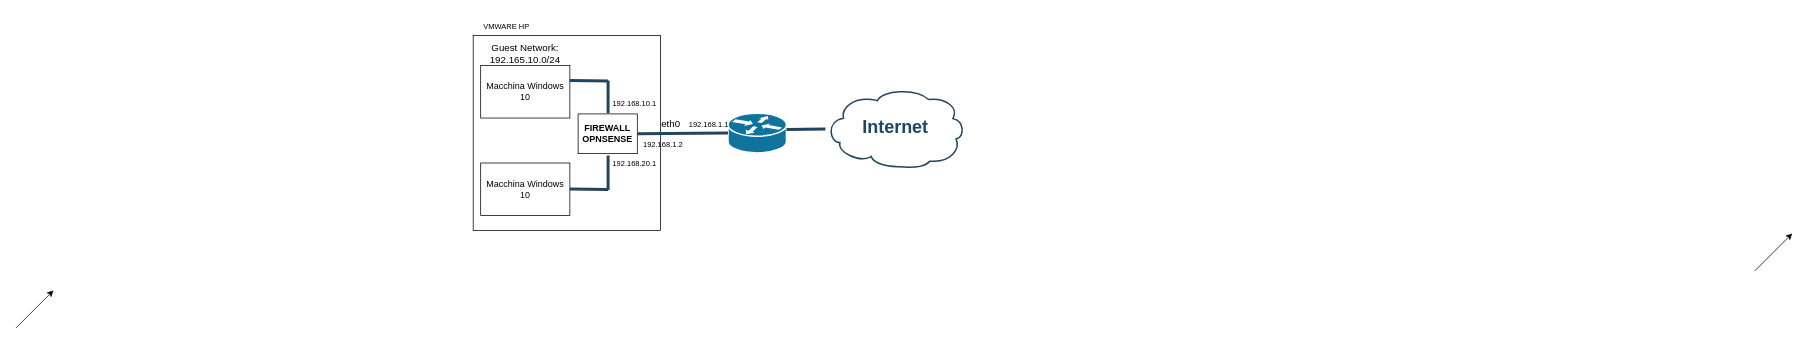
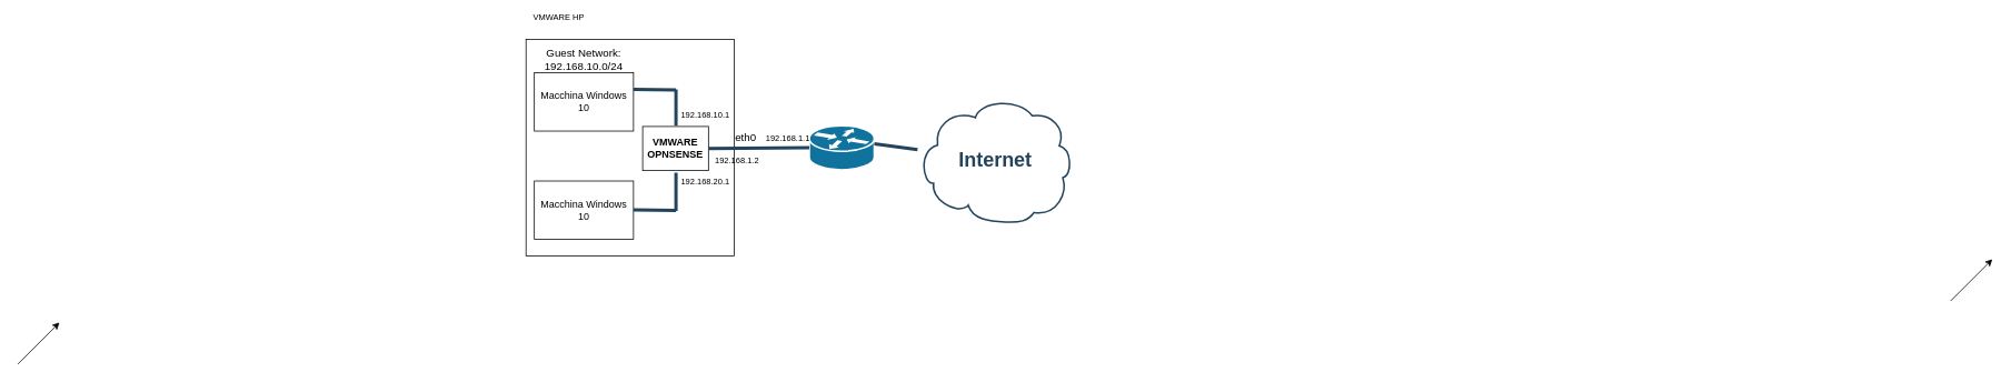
- <mxCell id="18" value="&lt;span style=&quot;font-size: 10px;&quot;&gt;VMWARE HP&lt;/span&gt;" style="text;html=1;strokeColor=none;fillColor=none;align=center;verticalAlign=middle;whiteSpace=wrap;rounded=0;fontSize=13;" parent="1" vertex="1"><mxGeometry x="640" y="20" width="69" height="27" as="geometry" /></mxCell>
+ <mxCell id="18" value="&lt;span style=&quot;font-size: 10px;&quot;&gt;VMWARE HP&lt;/span&gt;" style="text;html=1;strokeColor=none;fillColor=none;align=center;verticalAlign=middle;whiteSpace=wrap;rounded=0;fontSize=13;" parent="1" vertex="1"><mxGeometry x="635" y="5" width="69" height="27" as="geometry" /></mxCell>
- <mxCell id="7" value="Guest Network: 192.165.10.0/24" style="text;html=1;strokeColor=none;fillColor=none;align=center;verticalAlign=middle;whiteSpace=wrap;rounded=0;fontSize=13;" parent="1" vertex="1"><mxGeometry x="630" y="57" width="139" height="27" as="geometry" /></mxCell>
+ <mxCell id="7" value="Guest Network: 192.168.10.0/24" style="text;html=1;strokeColor=none;fillColor=none;align=center;verticalAlign=middle;whiteSpace=wrap;rounded=0;fontSize=13;" parent="1" vertex="1"><mxGeometry x="630" y="57" width="139" height="27" as="geometry" /></mxCell>
- <mxCell id="4" value="Internet" style="shape=mxgraph.cisco.storage.cloud;html=1;dashed=0;strokeColor=#23445D;fillColor=#ffffff;strokeWidth=2;fontFamily=Helvetica;fontSize=24;fontColor=#23445D;align=center;fontStyle=1" parent="1" vertex="1"><mxGeometry x="1100" y="117" width="186" height="106" as="geometry" /></mxCell>
+ <mxCell id="4" value="Internet" style="shape=mxgraph.cisco.storage.cloud;html=1;dashed=0;strokeColor=#23445D;fillColor=#ffffff;strokeWidth=2;fontFamily=Helvetica;fontSize=24;fontColor=#23445D;align=center;fontStyle=1" parent="1" vertex="1"><mxGeometry x="1100" y="117" width="186" height="150" as="geometry" /></mxCell>
- <mxCell id="9" value="&lt;b&gt;FIREWALL&lt;br&gt;OPNSENSE&lt;/b&gt;" style="rounded=0;whiteSpace=wrap;html=1;" parent="1" vertex="1"><mxGeometry x="770" y="151.5" width="79" height="53" as="geometry" /></mxCell>
+ <mxCell id="9" value="&lt;b&gt;VMWARE&lt;br&gt;OPNSENSE&lt;/b&gt;" style="rounded=0;whiteSpace=wrap;html=1;" parent="1" vertex="1"><mxGeometry x="770" y="151.5" width="79" height="53" as="geometry" /></mxCell>
